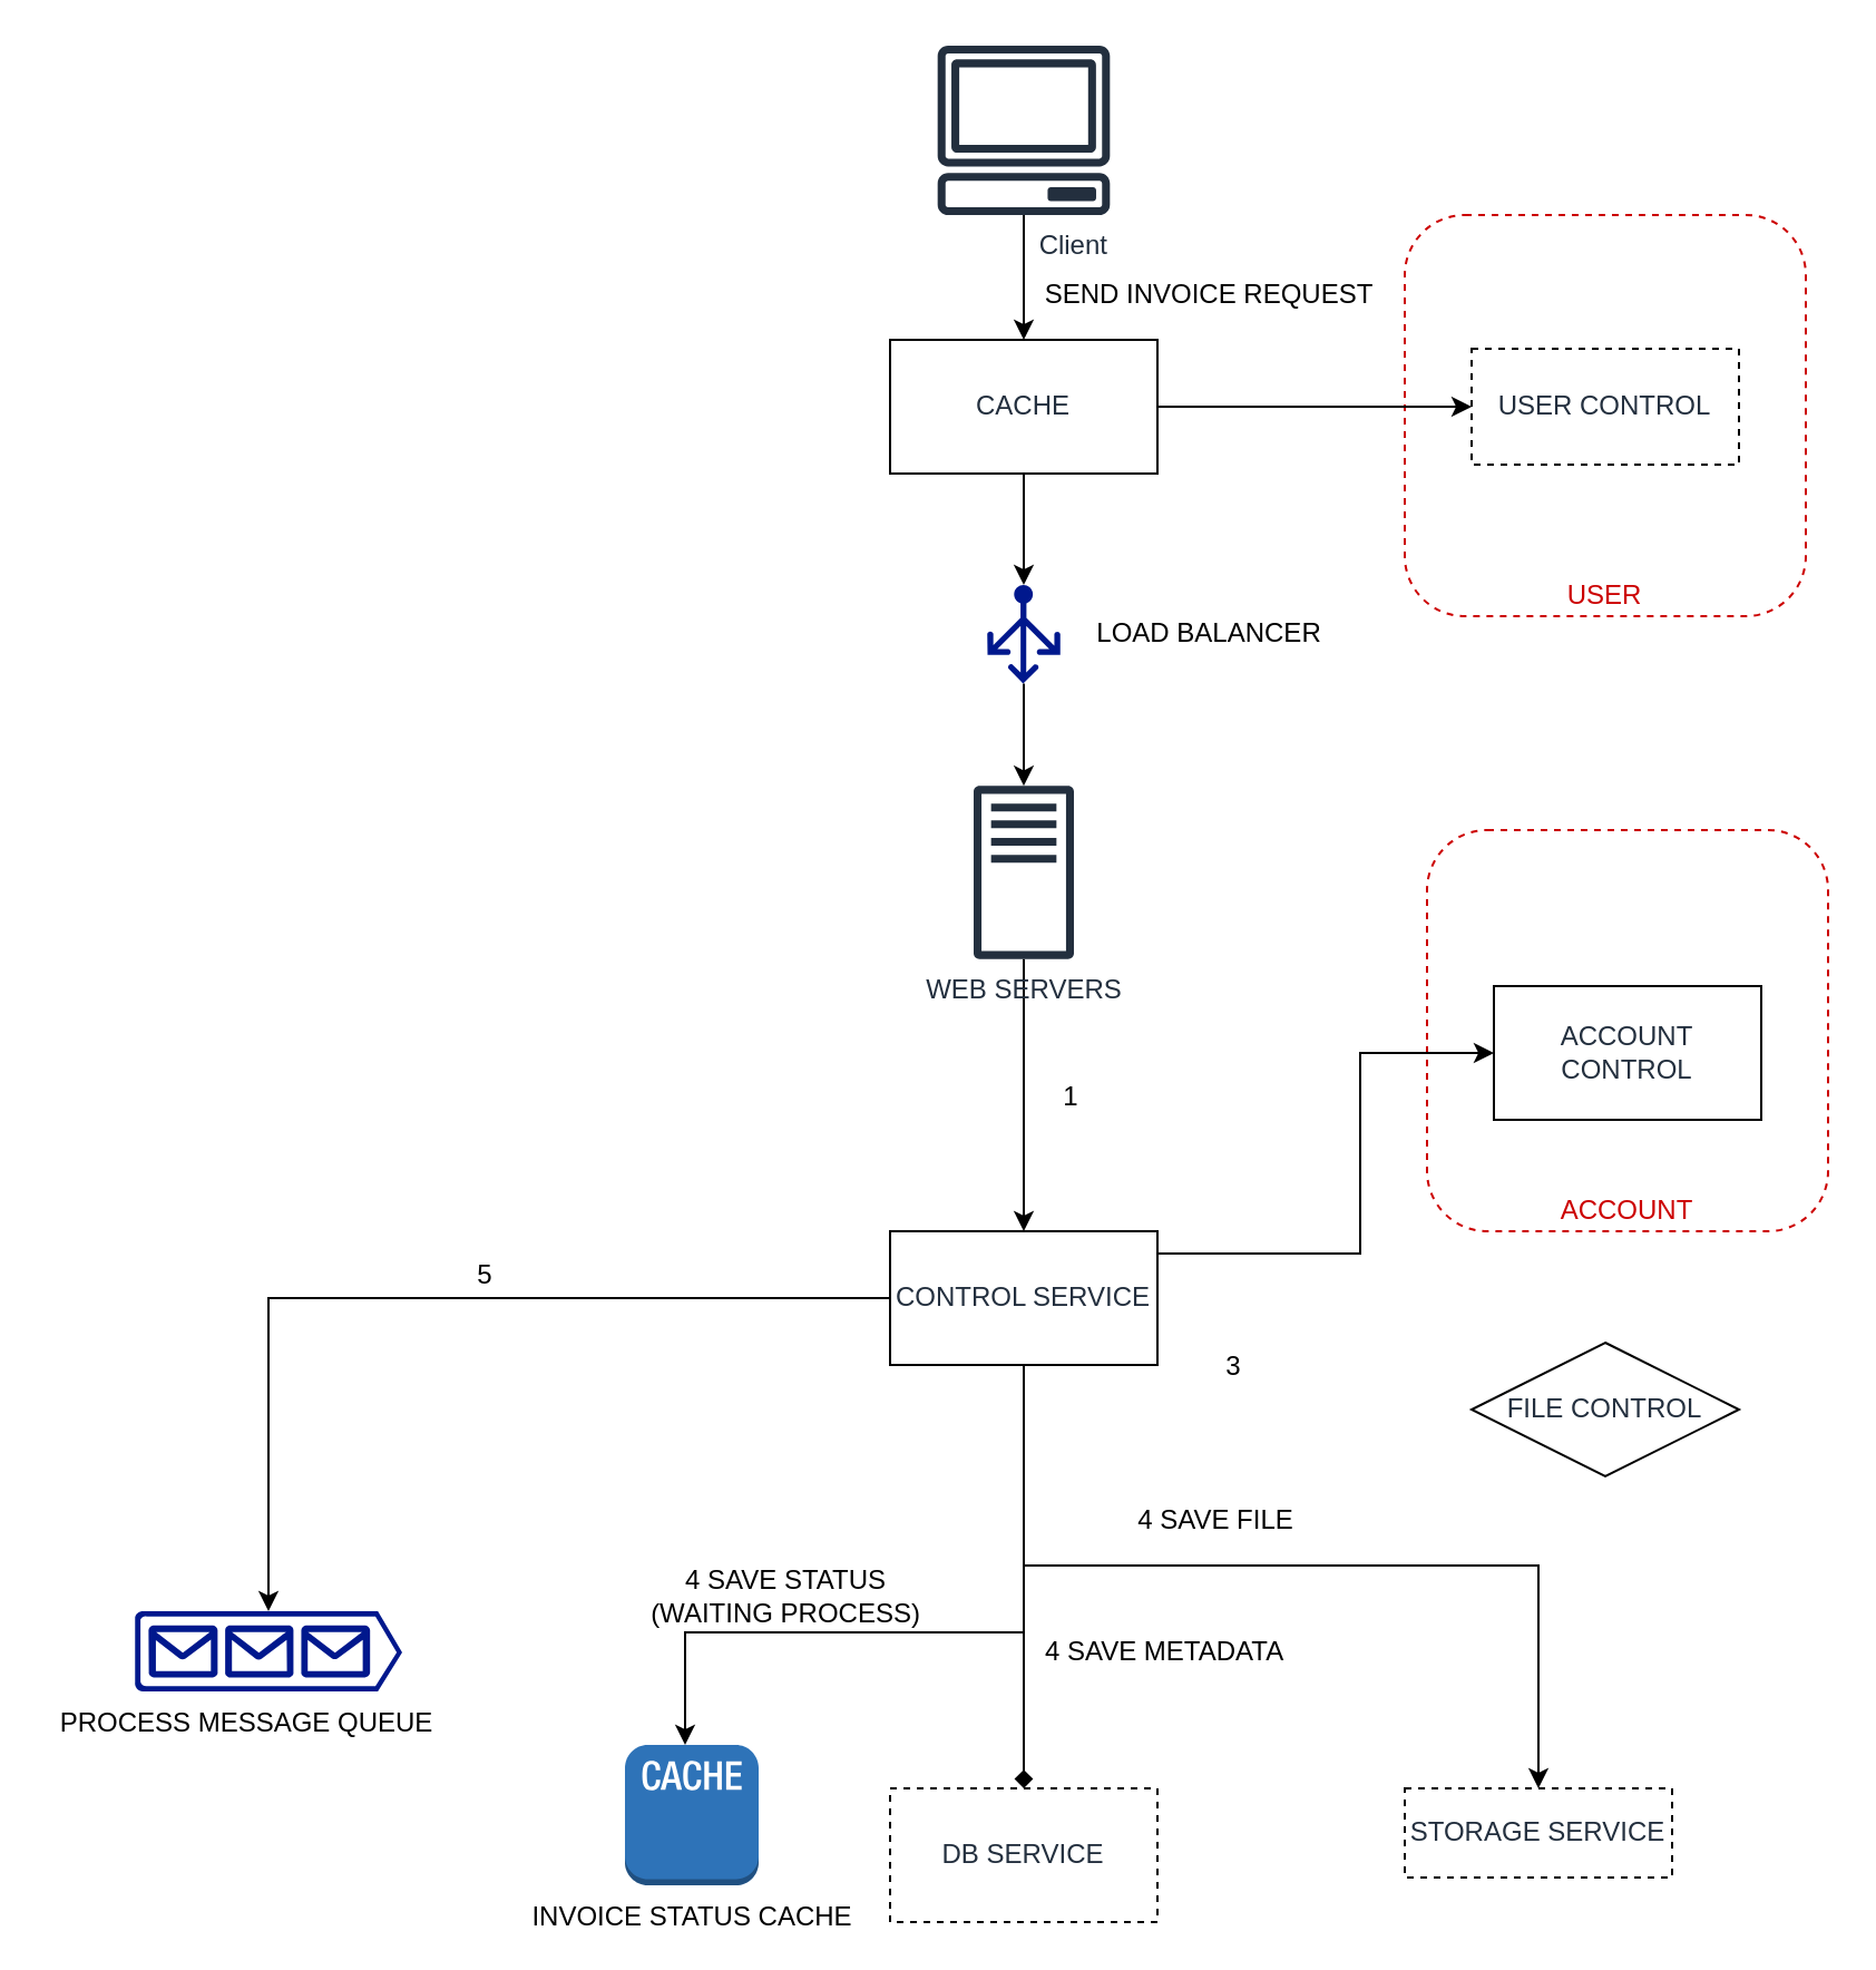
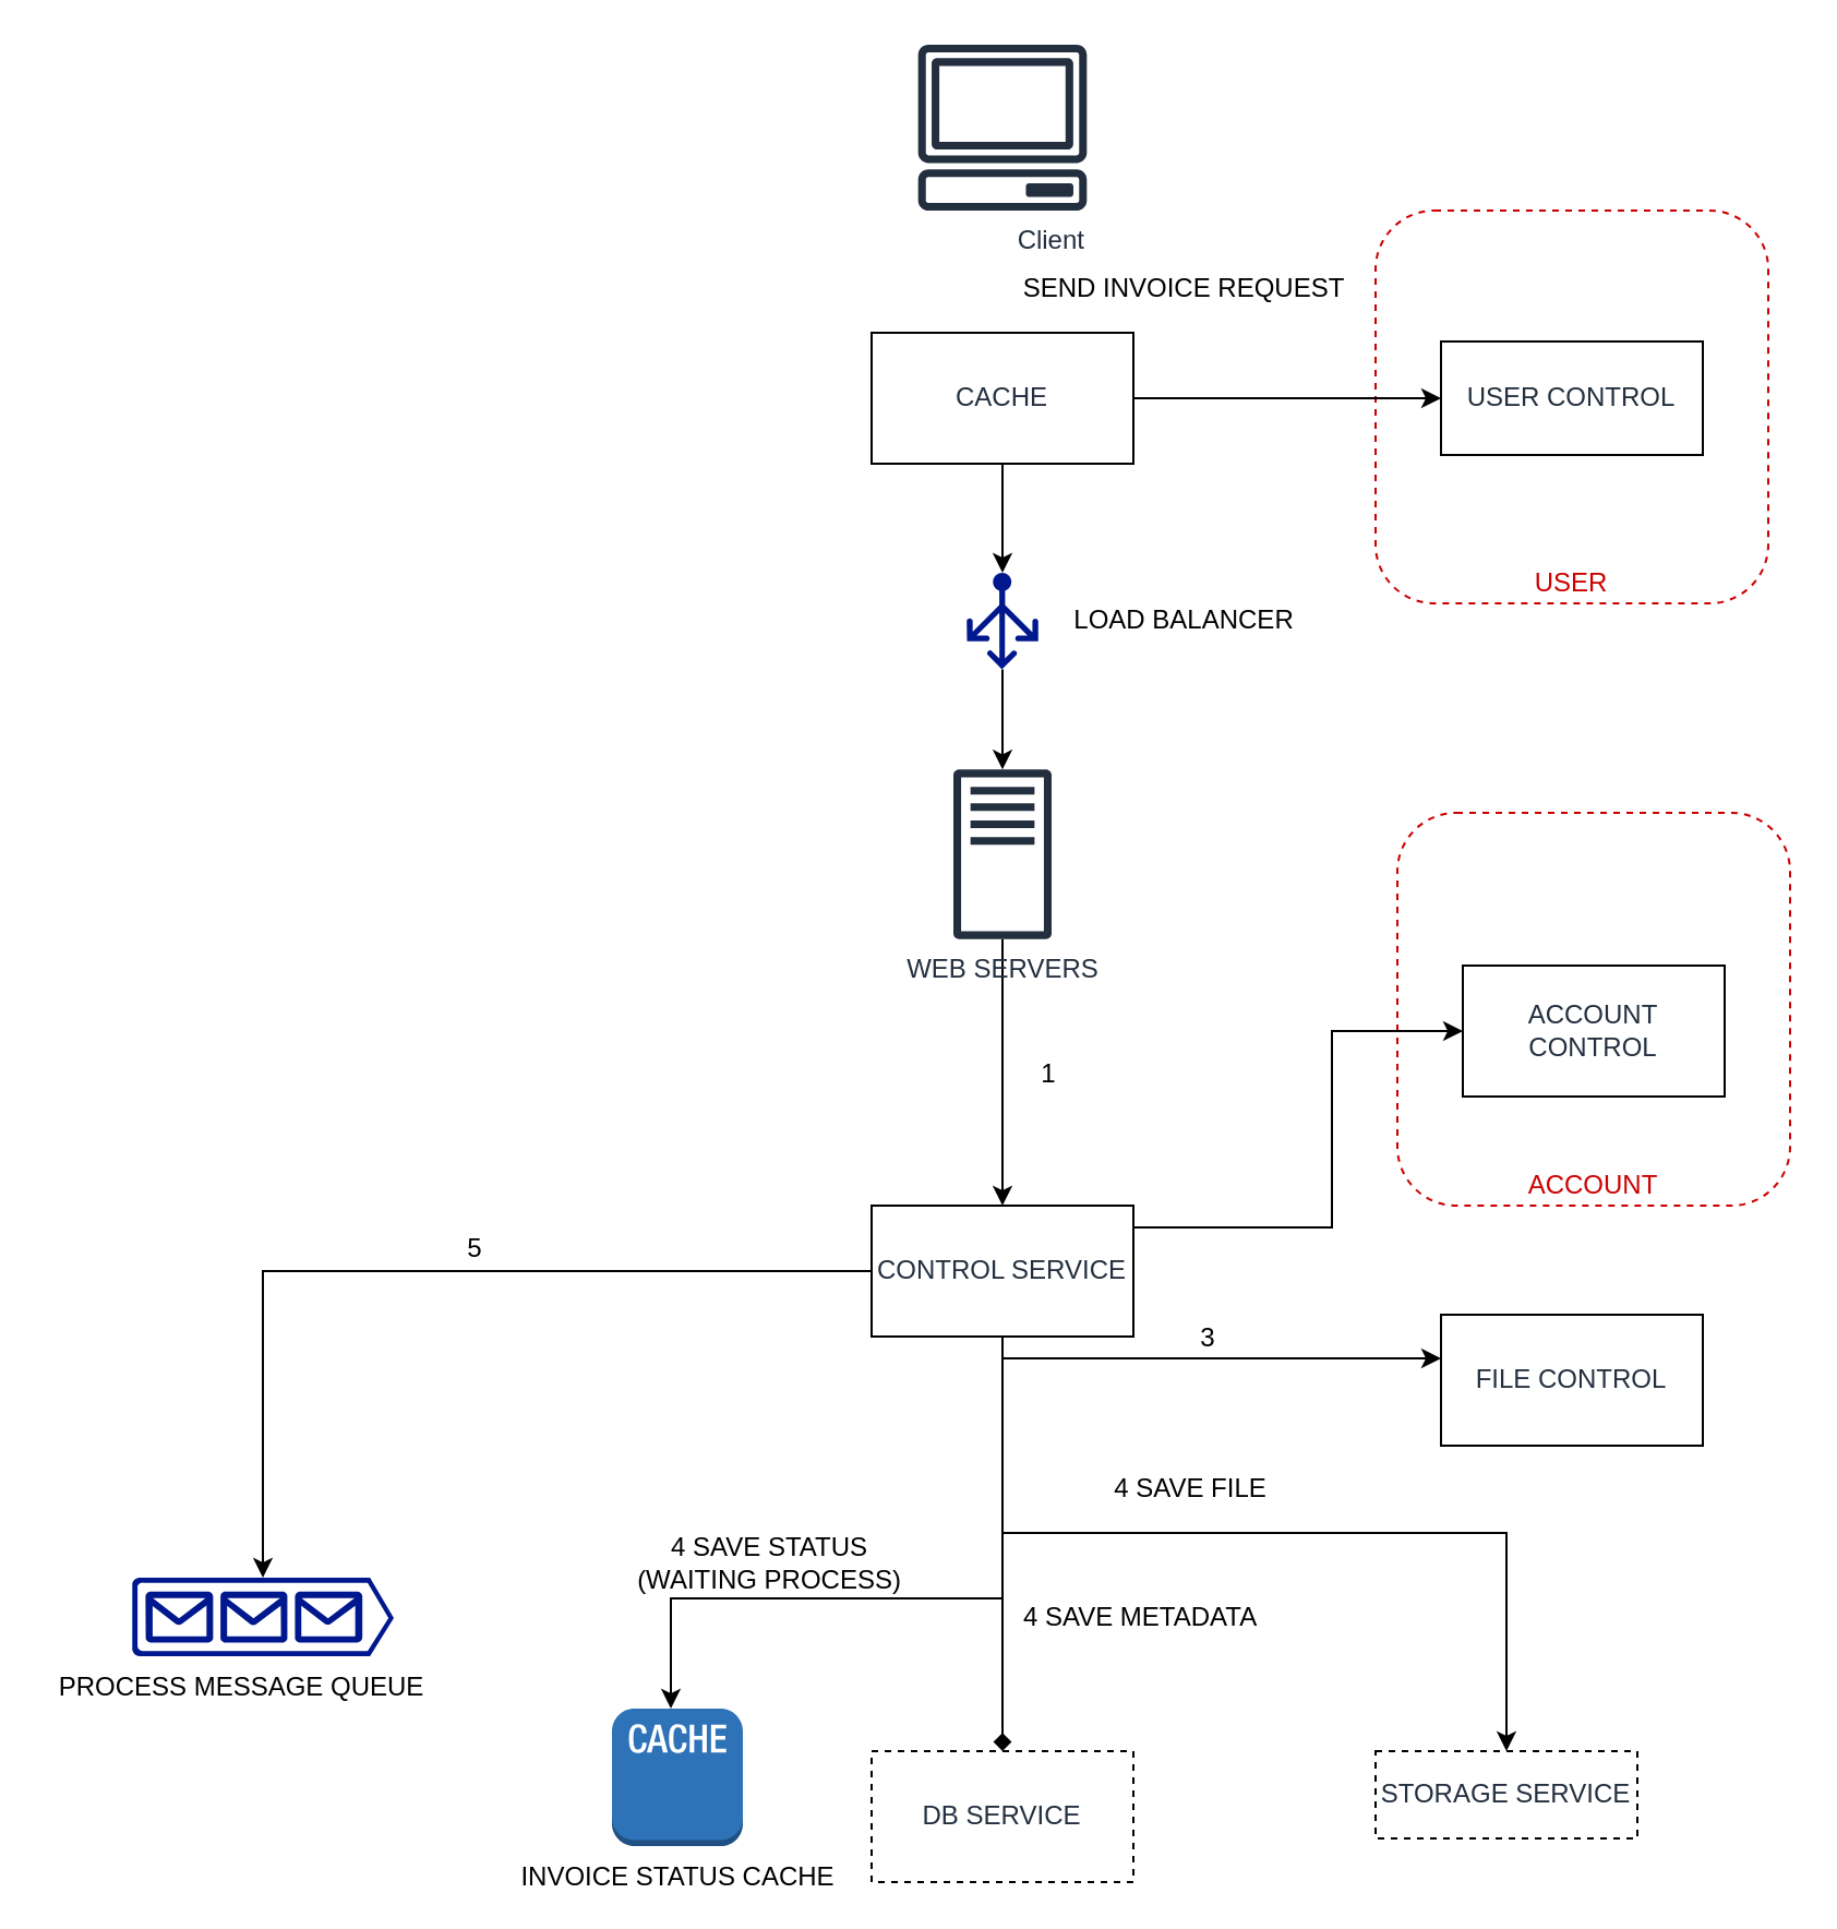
- <mxCell id="6" value="" style="edgeStyle=orthogonalEdgeStyle;rounded=0;orthogonalLoop=1;jettySize=auto;html=1;" parent="1" source="7" target="9" edge="1"><mxGeometry relative="1" as="geometry" /></mxCell>
- <mxCell id="17" value="USER CONTROL " style="whiteSpace=wrap;html=1;dashed=1;fontColor=#232F3E;fontStyle=0;verticalAlign=middle;" parent="1" vertex="1"><mxGeometry x="660" y="156" width="120" height="52" as="geometry" /></mxCell>
+ <mxCell id="17" value="USER CONTROL " style="whiteSpace=wrap;html=1;dashed=0;fontColor=#232F3E;fontStyle=0;verticalAlign=middle;" parent="1" vertex="1"><mxGeometry x="660" y="156" width="120" height="52" as="geometry" /></mxCell>
+ <mxCell id="13" value="" style="edgeStyle=orthogonalEdgeStyle;rounded=0;orthogonalLoop=1;jettySize=auto;html=1;" parent="1" source="16" target="18" edge="1"><mxGeometry relative="1" as="geometry"><Array as="points"><mxPoint x="630" y="622" /><mxPoint x="630" y="622" /></Array></mxGeometry></mxCell>
- <mxCell id="18" value="FILE CONTROL " style="rhombus;whiteSpace=wrap;html=1;dashed=0;fontColor=#232F3E;fontStyle=0;verticalAlign=middle;" parent="1" vertex="1"><mxGeometry x="660" y="602" width="120" height="60" as="geometry" /></mxCell>
+ <mxCell id="18" value="FILE CONTROL " style="whiteSpace=wrap;html=1;dashed=0;fontColor=#232F3E;fontStyle=0;verticalAlign=middle;" parent="1" vertex="1"><mxGeometry x="660" y="602" width="120" height="60" as="geometry" /></mxCell>
